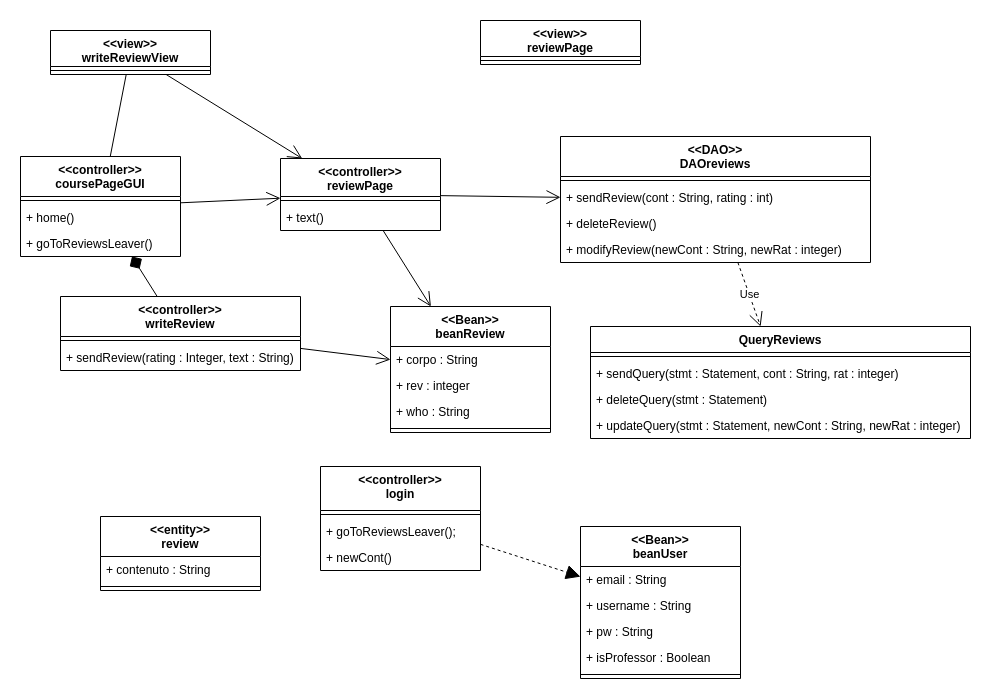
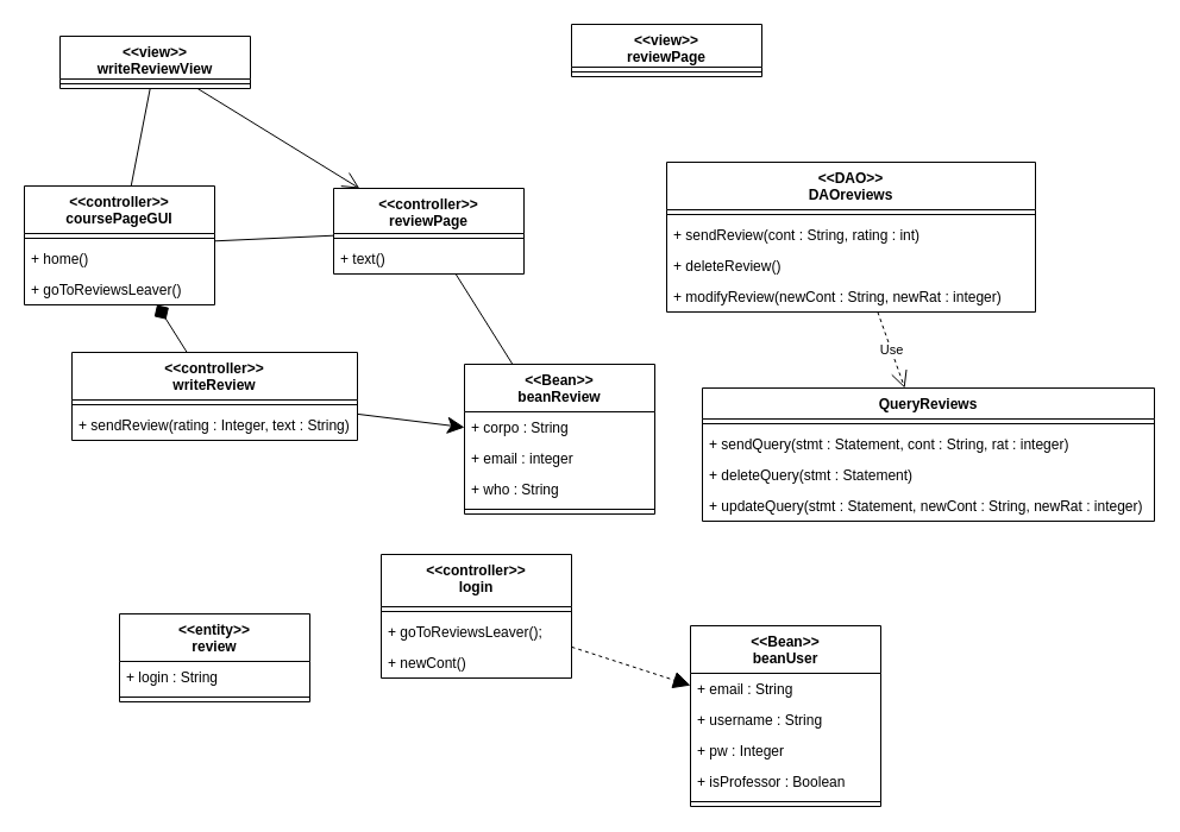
- <mxCell id="46" value="" style="endArrow=open;endFill=1;endSize=12;html=1;rounded=0;" edge="1" parent="1" source="9" target="41"><mxGeometry width="160" relative="1" as="geometry"><mxPoint x="393" y="240" as="sourcePoint" /><mxPoint x="440" y="316" as="targetPoint" /></mxGeometry></mxCell>
- <mxCell id="22" value="" style="endArrow=open;endFill=1;endSize=12;html=1;rounded=0;" edge="1" parent="1" source="5" target="9"><mxGeometry width="160" relative="1" as="geometry"><mxPoint x="178" y="306" as="sourcePoint" /><mxPoint x="142" y="200" as="targetPoint" /></mxGeometry></mxCell>
+ <mxCell id="22" value="" style="endArrow=none;endFill=1;endSize=12;html=1;rounded=0;" edge="1" parent="1" source="5" target="9"><mxGeometry width="160" relative="1" as="geometry"><mxPoint x="178" y="306" as="sourcePoint" /><mxPoint x="142" y="200" as="targetPoint" /></mxGeometry></mxCell>
- <mxCell id="38" value="" style="endArrow=open;endFill=1;endSize=12;html=1;rounded=0;" edge="1" parent="1" source="9" target="33"><mxGeometry width="160" relative="1" as="geometry"><mxPoint x="417" y="168" as="sourcePoint" /><mxPoint x="541" y="74" as="targetPoint" /></mxGeometry></mxCell>
+ <mxCell id="38" value="" style="endArrow=none;endFill=1;endSize=12;html=1;rounded=0;" edge="1" parent="1" source="9" target="33"><mxGeometry width="160" relative="1" as="geometry"><mxPoint x="417" y="168" as="sourcePoint" /><mxPoint x="541" y="74" as="targetPoint" /></mxGeometry></mxCell>
- <mxCell id="39" value="" style="endArrow=open;endFill=1;endSize=12;html=1;rounded=0;" edge="1" parent="1" source="2" target="33"><mxGeometry width="160" relative="1" as="geometry"><mxPoint x="450" y="230" as="sourcePoint" /><mxPoint x="500" y="247" as="targetPoint" /></mxGeometry></mxCell>
+ <mxCell id="39" value="" style="endArrow=classic;endFill=1;endSize=12;html=1;rounded=0;" edge="1" parent="1" source="2" target="33"><mxGeometry width="160" relative="1" as="geometry"><mxPoint x="450" y="230" as="sourcePoint" /><mxPoint x="500" y="247" as="targetPoint" /></mxGeometry></mxCell>
- <mxCell id="35" value="+ rev : integer" style="text;strokeColor=none;fillColor=none;align=left;verticalAlign=top;spacingLeft=4;spacingRight=4;overflow=hidden;rotatable=0;points=[[0,0.5],[1,0.5]];portConstraint=eastwest;whiteSpace=wrap;html=1;" vertex="1" parent="33"><mxGeometry y="66" width="160" height="26" as="geometry" /></mxCell>
+ <mxCell id="35" value="+ email : integer" style="text;strokeColor=none;fillColor=none;align=left;verticalAlign=top;spacingLeft=4;spacingRight=4;overflow=hidden;rotatable=0;points=[[0,0.5],[1,0.5]];portConstraint=eastwest;whiteSpace=wrap;html=1;" vertex="1" parent="33"><mxGeometry y="66" width="160" height="26" as="geometry" /></mxCell>
- <mxCell id="15" value="+ contenuto : String" style="text;strokeColor=none;fillColor=none;align=left;verticalAlign=top;spacingLeft=4;spacingRight=4;overflow=hidden;rotatable=0;points=[[0,0.5],[1,0.5]];portConstraint=eastwest;whiteSpace=wrap;html=1;" vertex="1" parent="14"><mxGeometry y="40" width="160" height="26" as="geometry" /></mxCell>
+ <mxCell id="15" value="+ login : String" style="text;strokeColor=none;fillColor=none;align=left;verticalAlign=top;spacingLeft=4;spacingRight=4;overflow=hidden;rotatable=0;points=[[0,0.5],[1,0.5]];portConstraint=eastwest;whiteSpace=wrap;html=1;" vertex="1" parent="14"><mxGeometry y="40" width="160" height="26" as="geometry" /></mxCell>
- <mxCell id="29" value="+ pw : String" style="text;strokeColor=none;fillColor=none;align=left;verticalAlign=top;spacingLeft=4;spacingRight=4;overflow=hidden;rotatable=0;points=[[0,0.5],[1,0.5]];portConstraint=eastwest;whiteSpace=wrap;html=1;" vertex="1" parent="26"><mxGeometry y="92" width="160" height="26" as="geometry" /></mxCell>
+ <mxCell id="29" value="+ pw : Integer" style="text;strokeColor=none;fillColor=none;align=left;verticalAlign=top;spacingLeft=4;spacingRight=4;overflow=hidden;rotatable=0;points=[[0,0.5],[1,0.5]];portConstraint=eastwest;whiteSpace=wrap;html=1;" vertex="1" parent="26"><mxGeometry y="92" width="160" height="26" as="geometry" /></mxCell>
